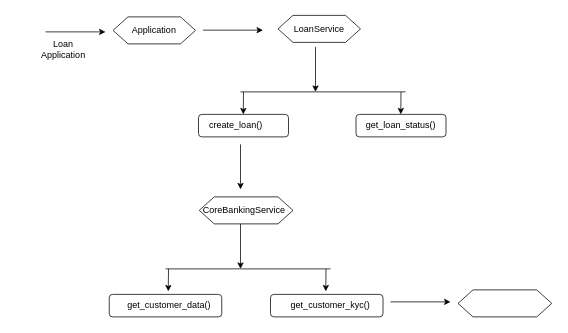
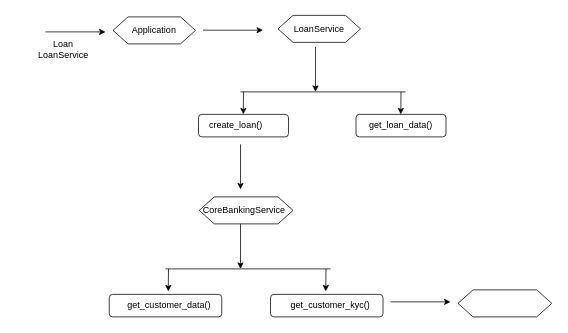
- <mxCell id="3" value="Loan Application" style="text;html=1;align=center;verticalAlign=middle;whiteSpace=wrap;rounded=0;" vertex="1" parent="1"><mxGeometry x="52" y="54" width="64" height="22" as="geometry" /></mxCell>
+ <mxCell id="3" value="Loan LoanService" style="text;html=1;align=center;verticalAlign=middle;whiteSpace=wrap;rounded=0;" vertex="1" parent="1"><mxGeometry x="52" y="54" width="64" height="22" as="geometry" /></mxCell>
- <mxCell id="14" value="get_loan_status()" style="text;html=1;align=center;verticalAlign=middle;whiteSpace=wrap;rounded=0;" vertex="1" parent="1"><mxGeometry x="489" y="152" width="90" height="30" as="geometry" /></mxCell>
+ <mxCell id="14" value="get_loan_data()" style="text;html=1;align=center;verticalAlign=middle;whiteSpace=wrap;rounded=0;" vertex="1" parent="1"><mxGeometry x="489" y="152" width="90" height="30" as="geometry" /></mxCell>
